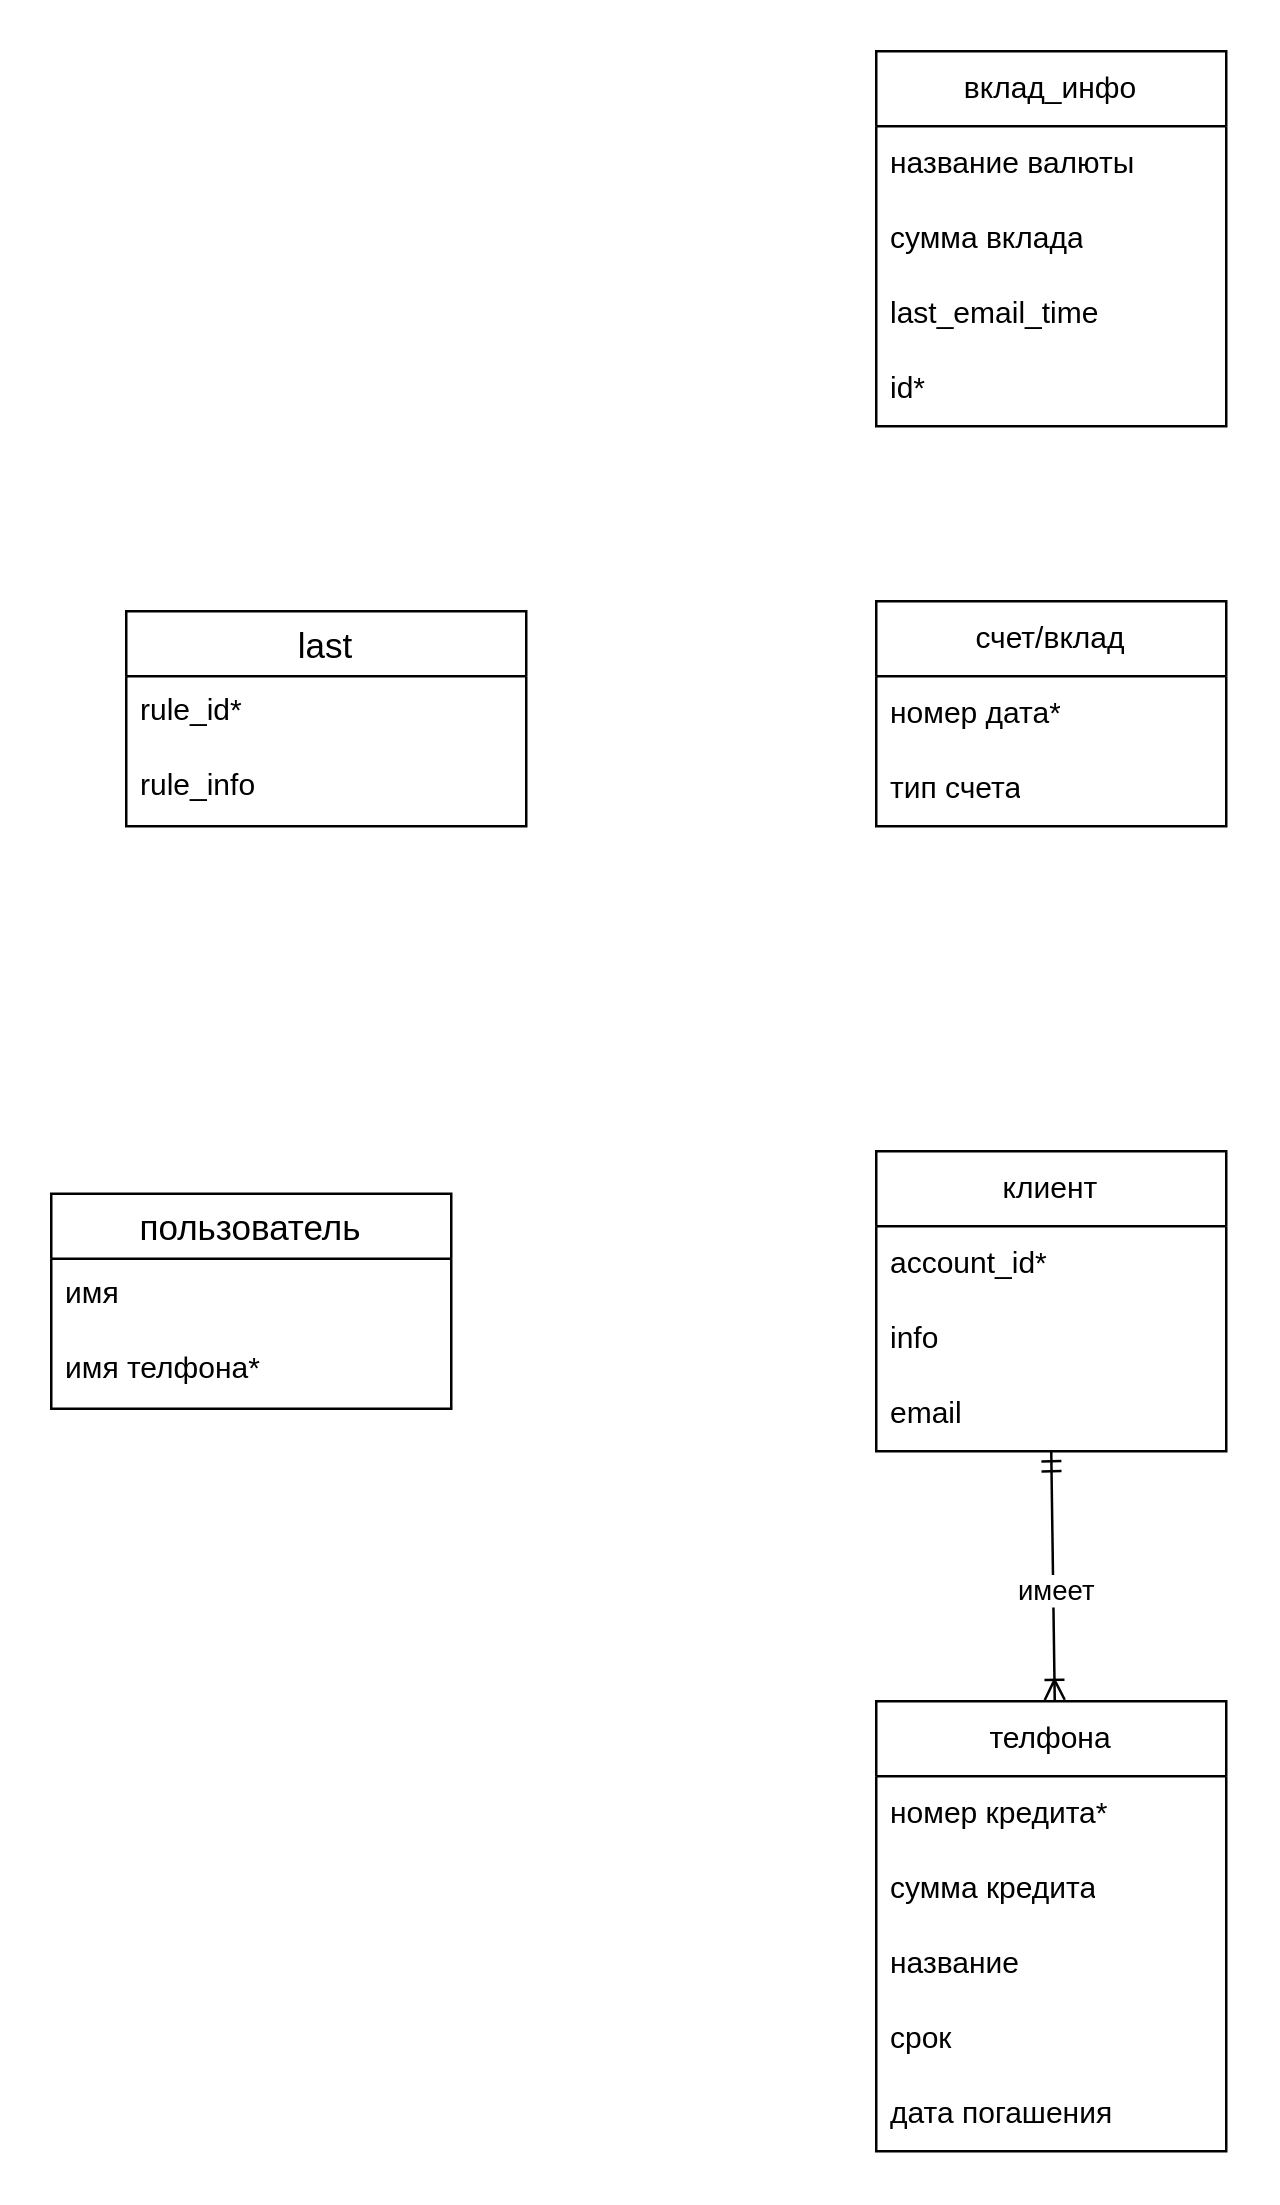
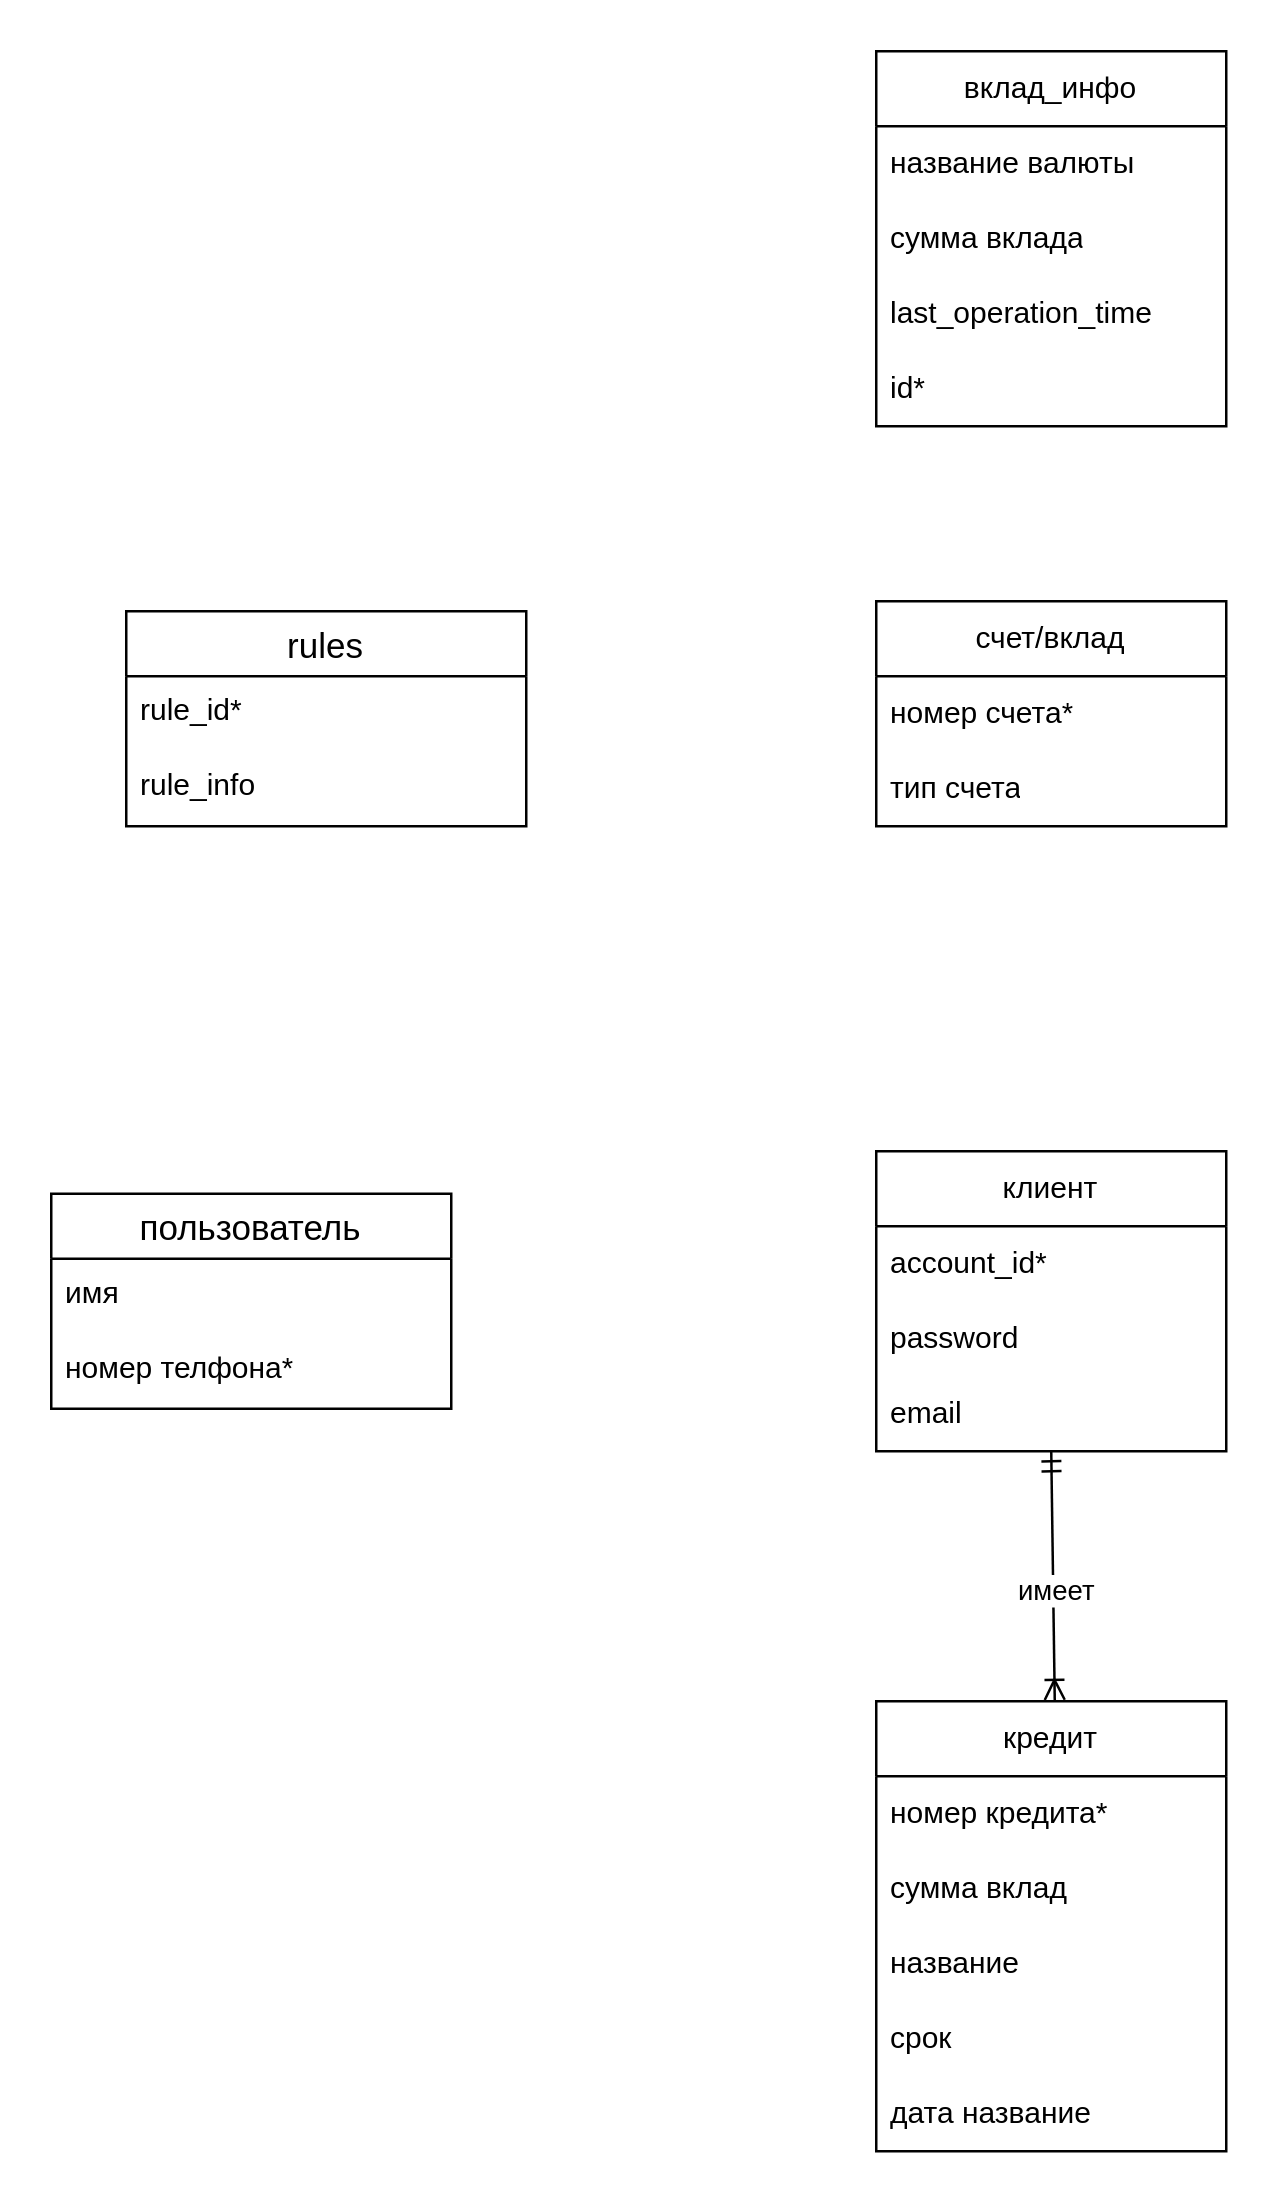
- <mxCell id="15" value="last_email_time" style="text;strokeColor=none;fillColor=none;align=left;verticalAlign=middle;spacingLeft=4;spacingRight=4;overflow=hidden;points=[[0,0.5],[1,0.5]];portConstraint=eastwest;rotatable=0;whiteSpace=wrap;html=1;" vertex="1" parent="12"><mxGeometry y="90" width="140" height="30" as="geometry" /></mxCell>
+ <mxCell id="15" value="last_operation_time" style="text;strokeColor=none;fillColor=none;align=left;verticalAlign=middle;spacingLeft=4;spacingRight=4;overflow=hidden;points=[[0,0.5],[1,0.5]];portConstraint=eastwest;rotatable=0;whiteSpace=wrap;html=1;" vertex="1" parent="12"><mxGeometry y="90" width="140" height="30" as="geometry" /></mxCell>
- <mxCell id="9" value="last" style="swimlane;fontStyle=0;childLayout=stackLayout;horizontal=1;startSize=26;horizontalStack=0;resizeParent=1;resizeParentMax=0;resizeLast=0;collapsible=1;marginBottom=0;align=center;fontSize=14;" vertex="1" parent="1"><mxGeometry x="50" y="244" width="160" height="86" as="geometry" /></mxCell>
+ <mxCell id="9" value="rules" style="swimlane;fontStyle=0;childLayout=stackLayout;horizontal=1;startSize=26;horizontalStack=0;resizeParent=1;resizeParentMax=0;resizeLast=0;collapsible=1;marginBottom=0;align=center;fontSize=14;" vertex="1" parent="1"><mxGeometry x="50" y="244" width="160" height="86" as="geometry" /></mxCell>
- <mxCell id="7" value="номер дата*" style="text;strokeColor=none;fillColor=none;align=left;verticalAlign=middle;spacingLeft=4;spacingRight=4;overflow=hidden;points=[[0,0.5],[1,0.5]];portConstraint=eastwest;rotatable=0;whiteSpace=wrap;html=1;" vertex="1" parent="6"><mxGeometry y="30" width="140" height="30" as="geometry" /></mxCell>
+ <mxCell id="7" value="номер счета*" style="text;strokeColor=none;fillColor=none;align=left;verticalAlign=middle;spacingLeft=4;spacingRight=4;overflow=hidden;points=[[0,0.5],[1,0.5]];portConstraint=eastwest;rotatable=0;whiteSpace=wrap;html=1;" vertex="1" parent="6"><mxGeometry y="30" width="140" height="30" as="geometry" /></mxCell>
- <mxCell id="4" value="info" style="text;strokeColor=none;fillColor=none;align=left;verticalAlign=middle;spacingLeft=4;spacingRight=4;overflow=hidden;points=[[0,0.5],[1,0.5]];portConstraint=eastwest;rotatable=0;whiteSpace=wrap;html=1;" vertex="1" parent="2"><mxGeometry y="60" width="140" height="30" as="geometry" /></mxCell>
+ <mxCell id="4" value="password" style="text;strokeColor=none;fillColor=none;align=left;verticalAlign=middle;spacingLeft=4;spacingRight=4;overflow=hidden;points=[[0,0.5],[1,0.5]];portConstraint=eastwest;rotatable=0;whiteSpace=wrap;html=1;" vertex="1" parent="2"><mxGeometry y="60" width="140" height="30" as="geometry" /></mxCell>
- <mxCell id="19" value="имя телфона*" style="text;strokeColor=none;fillColor=none;spacingLeft=4;spacingRight=4;overflow=hidden;rotatable=0;points=[[0,0.5],[1,0.5]];portConstraint=eastwest;fontSize=12;whiteSpace=wrap;html=1;" vertex="1" parent="17"><mxGeometry y="56" width="160" height="30" as="geometry" /></mxCell>
+ <mxCell id="19" value="номер телфона*" style="text;strokeColor=none;fillColor=none;spacingLeft=4;spacingRight=4;overflow=hidden;rotatable=0;points=[[0,0.5],[1,0.5]];portConstraint=eastwest;fontSize=12;whiteSpace=wrap;html=1;" vertex="1" parent="17"><mxGeometry y="56" width="160" height="30" as="geometry" /></mxCell>
- <mxCell id="20" value="телфона" style="swimlane;fontStyle=0;childLayout=stackLayout;horizontal=1;startSize=30;horizontalStack=0;resizeParent=1;resizeParentMax=0;resizeLast=0;collapsible=1;marginBottom=0;whiteSpace=wrap;html=1;" vertex="1" parent="1"><mxGeometry x="350" y="680" width="140" height="180" as="geometry" /></mxCell>
+ <mxCell id="20" value="кредит" style="swimlane;fontStyle=0;childLayout=stackLayout;horizontal=1;startSize=30;horizontalStack=0;resizeParent=1;resizeParentMax=0;resizeLast=0;collapsible=1;marginBottom=0;whiteSpace=wrap;html=1;" vertex="1" parent="1"><mxGeometry x="350" y="680" width="140" height="180" as="geometry" /></mxCell>
- <mxCell id="22" value="сумма кредита" style="text;strokeColor=none;fillColor=none;align=left;verticalAlign=middle;spacingLeft=4;spacingRight=4;overflow=hidden;points=[[0,0.5],[1,0.5]];portConstraint=eastwest;rotatable=0;whiteSpace=wrap;html=1;" vertex="1" parent="20"><mxGeometry y="60" width="140" height="30" as="geometry" /></mxCell>
+ <mxCell id="22" value="сумма вклад" style="text;strokeColor=none;fillColor=none;align=left;verticalAlign=middle;spacingLeft=4;spacingRight=4;overflow=hidden;points=[[0,0.5],[1,0.5]];portConstraint=eastwest;rotatable=0;whiteSpace=wrap;html=1;" vertex="1" parent="20"><mxGeometry y="60" width="140" height="30" as="geometry" /></mxCell>
- <mxCell id="25" value="дата погашения " style="text;strokeColor=none;fillColor=none;align=left;verticalAlign=middle;spacingLeft=4;spacingRight=4;overflow=hidden;points=[[0,0.5],[1,0.5]];portConstraint=eastwest;rotatable=0;whiteSpace=wrap;html=1;" vertex="1" parent="20"><mxGeometry y="150" width="140" height="30" as="geometry" /></mxCell>
+ <mxCell id="25" value="дата название " style="text;strokeColor=none;fillColor=none;align=left;verticalAlign=middle;spacingLeft=4;spacingRight=4;overflow=hidden;points=[[0,0.5],[1,0.5]];portConstraint=eastwest;rotatable=0;whiteSpace=wrap;html=1;" vertex="1" parent="20"><mxGeometry y="150" width="140" height="30" as="geometry" /></mxCell>
